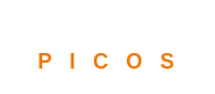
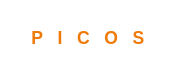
- <mxCell id="2" value="P&amp;nbsp; &amp;nbsp;I&amp;nbsp; &amp;nbsp;C&amp;nbsp; &amp;nbsp;O&amp;nbsp; &amp;nbsp;S" style="text;html=1;align=center;verticalAlign=middle;whiteSpace=wrap;rounded=0;fontStyle=1;fontFamily=Helvetica;fillColor=none;fontColor=#ef7a08;strokeColor=none;fontSize=14;" parent="1" vertex="1"><mxGeometry x="20" y="30" width="100" height="20" as="geometry" /></mxCell>
+ <mxCell id="2" value="P&amp;nbsp; &amp;nbsp;I&amp;nbsp; &amp;nbsp;C&amp;nbsp; &amp;nbsp;O&amp;nbsp; &amp;nbsp;S" style="text;html=1;align=center;verticalAlign=middle;whiteSpace=wrap;rounded=0;fontStyle=1;fontFamily=Helvetica;fillColor=none;fontColor=#ef7a08;strokeColor=none;fontSize=14;" parent="1" vertex="1"><mxGeometry x="20" y="20" width="100" height="20" as="geometry" /></mxCell>
